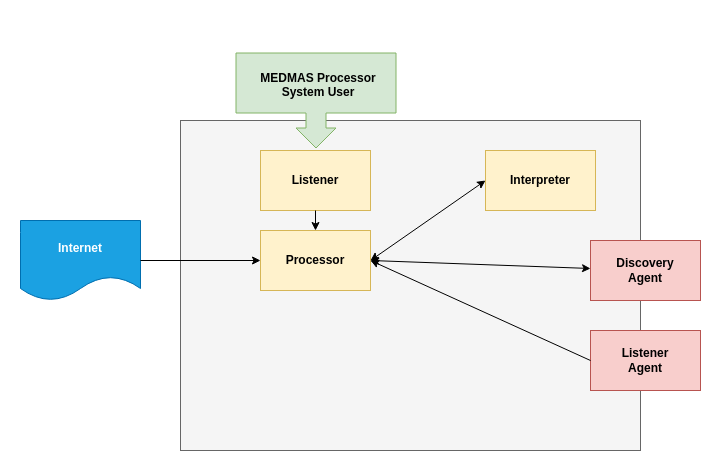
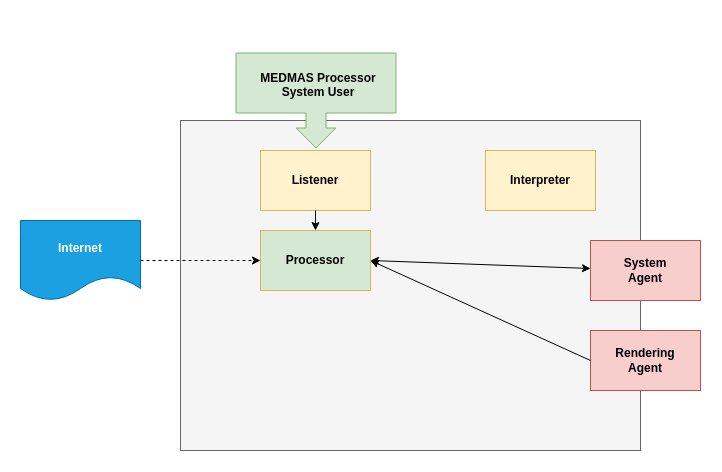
- <mxCell id="13" value="" style="endArrow=classic;startArrow=classic;html=1;entryX=0;entryY=0.5;entryDx=0;entryDy=0;exitX=1;exitY=0.5;exitDx=0;exitDy=0;fontStyle=1" parent="1" source="4" target="10" edge="1"><mxGeometry width="50" height="50" relative="1" as="geometry"><mxPoint x="330" y="260" as="sourcePoint" /><mxPoint x="380" y="210" as="targetPoint" /></mxGeometry></mxCell>
- <mxCell id="6" value="" style="endArrow=classic;html=1;exitX=1;exitY=0.5;exitDx=0;exitDy=0;entryX=0;entryY=0.5;entryDx=0;entryDy=0;fontStyle=1" parent="1" source="2" target="4" edge="1"><mxGeometry width="50" height="50" relative="1" as="geometry"><mxPoint x="370" y="260" as="sourcePoint" /><mxPoint x="420" y="210" as="targetPoint" /></mxGeometry></mxCell>
+ <mxCell id="6" value="" style="endArrow=classic;html=1;exitX=1;exitY=0.5;exitDx=0;exitDy=0;entryX=0;entryY=0.5;entryDx=0;entryDy=0;fontStyle=1;dashed=1;" parent="1" source="2" target="4" edge="1"><mxGeometry width="50" height="50" relative="1" as="geometry"><mxPoint x="370" y="260" as="sourcePoint" /><mxPoint x="420" y="210" as="targetPoint" /></mxGeometry></mxCell>
- <mxCell id="4" value="Processor" style="rounded=0;whiteSpace=wrap;html=1;fillColor=#fff2cc;strokeColor=#d6b656;fontStyle=1" parent="1" vertex="1"><mxGeometry x="260" y="230" width="110" height="60" as="geometry" /></mxCell>
+ <mxCell id="4" value="Processor" style="rounded=0;whiteSpace=wrap;html=1;fillColor=#d5e8d4;strokeColor=#d6b656;fontStyle=1;" parent="1" vertex="1"><mxGeometry x="260" y="230" width="110" height="60" as="geometry" /></mxCell>
- <mxCell id="11" value="Discovery&lt;br&gt;Agent" style="rounded=0;whiteSpace=wrap;html=1;fillColor=#f8cecc;strokeColor=#b85450;fontStyle=1" parent="1" vertex="1"><mxGeometry x="590" y="240" width="110" height="60" as="geometry" /></mxCell>
+ <mxCell id="11" value="System&lt;br&gt;Agent" style="rounded=0;whiteSpace=wrap;html=1;fillColor=#f8cecc;strokeColor=#b85450;fontStyle=1" parent="1" vertex="1"><mxGeometry x="590" y="240" width="110" height="60" as="geometry" /></mxCell>
- <mxCell id="12" value="Listener&lt;br&gt;Agent" style="rounded=0;whiteSpace=wrap;html=1;fillColor=#f8cecc;strokeColor=#b85450;fontStyle=1" parent="1" vertex="1"><mxGeometry x="590" y="330" width="110" height="60" as="geometry" /></mxCell>
+ <mxCell id="12" value="Rendering&lt;br&gt;Agent" style="rounded=0;whiteSpace=wrap;html=1;fillColor=#f8cecc;strokeColor=#b85450;fontStyle=1" parent="1" vertex="1"><mxGeometry x="590" y="330" width="110" height="60" as="geometry" /></mxCell>
